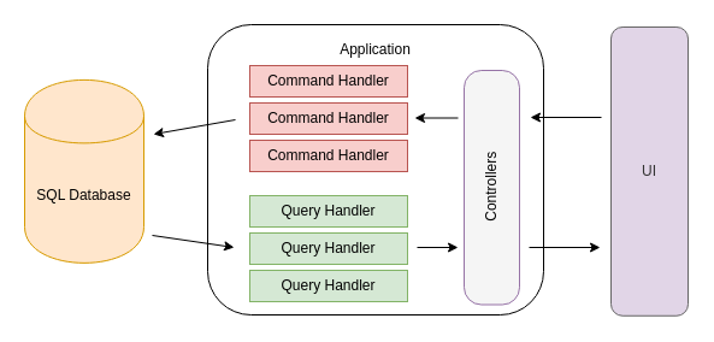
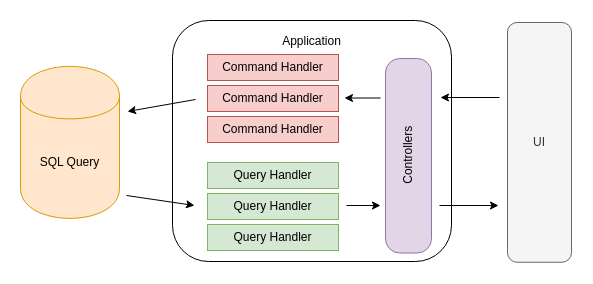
- <mxCell id="5" value="UI" style="rounded=1;whiteSpace=wrap;html=1;fillColor=#e1d5e7;strokeColor=#666666;fontColor=#333333;" vertex="1" parent="1"><mxGeometry x="507" y="22" width="64" height="239.75" as="geometry" /></mxCell>
+ <mxCell id="5" value="UI" style="rounded=1;whiteSpace=wrap;html=1;fillColor=#f5f5f5;strokeColor=#666666;fontColor=#333333;" vertex="1" parent="1"><mxGeometry x="507" y="22" width="64" height="239.75" as="geometry" /></mxCell>
- <mxCell id="4" value="Controllers" style="rounded=1;whiteSpace=wrap;html=1;horizontal=0;arcSize=31;fillColor=#f5f5f5;strokeColor=#9673a6;" vertex="1" parent="1"><mxGeometry x="385" y="58" width="46" height="194.5" as="geometry" /></mxCell>
+ <mxCell id="4" value="Controllers" style="rounded=1;whiteSpace=wrap;html=1;horizontal=0;arcSize=31;fillColor=#e1d5e7;strokeColor=#9673a6;" vertex="1" parent="1"><mxGeometry x="385" y="58" width="46" height="194.5" as="geometry" /></mxCell>
- <mxCell id="3" value="SQL Database" style="shape=cylinder;whiteSpace=wrap;html=1;boundedLbl=1;backgroundOutline=1;fillColor=#ffe6cc;strokeColor=#d79b00;" vertex="1" parent="1"><mxGeometry x="20" y="65.88" width="99" height="152" as="geometry" /></mxCell>
+ <mxCell id="3" value="SQL Query" style="shape=cylinder;whiteSpace=wrap;html=1;boundedLbl=1;backgroundOutline=1;fillColor=#ffe6cc;strokeColor=#d79b00;" vertex="1" parent="1"><mxGeometry x="20" y="65.88" width="99" height="152" as="geometry" /></mxCell>
